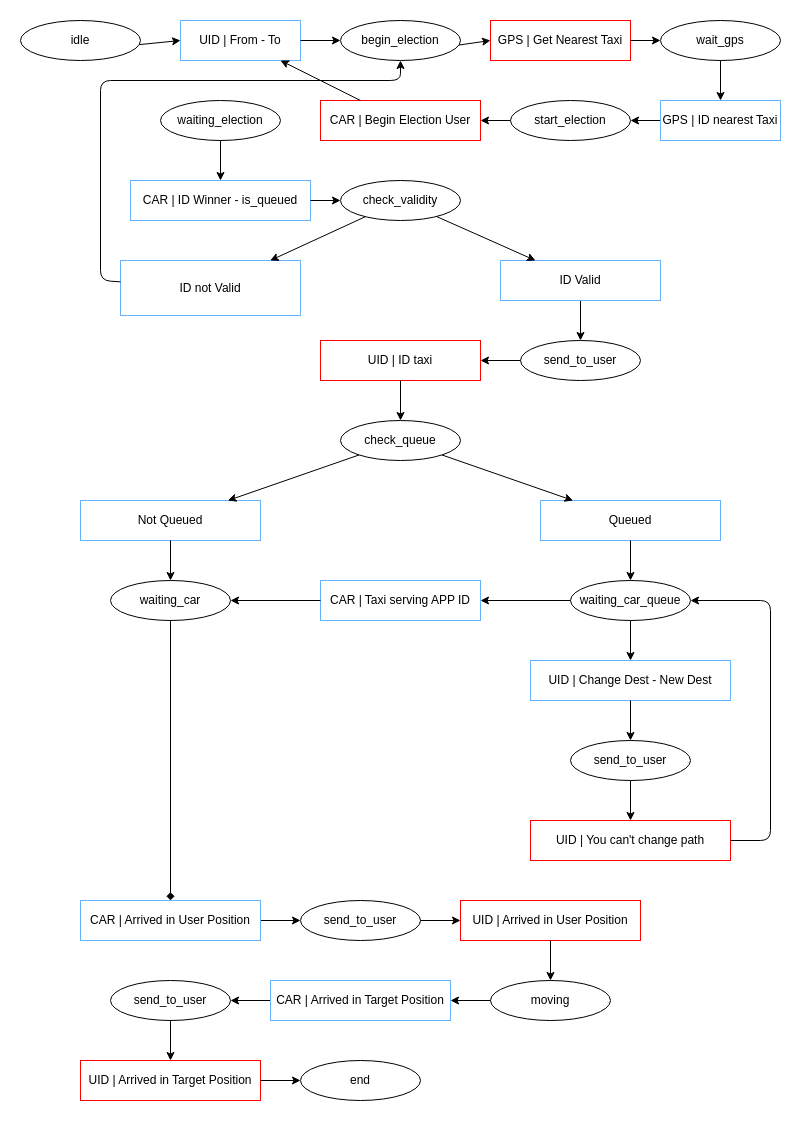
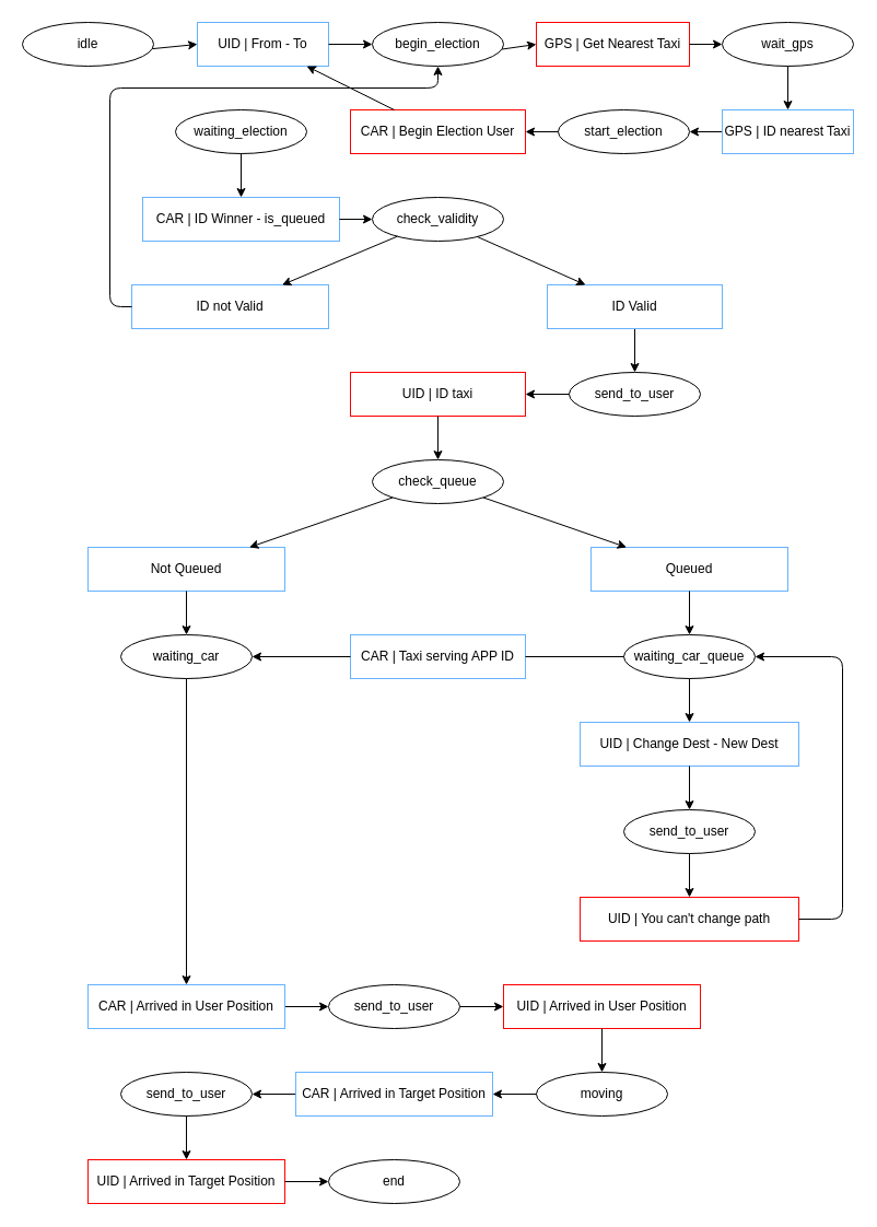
- <mxCell id="20" value="ID not Valid" style="rounded=0;whiteSpace=wrap;html=1;strokeColor=#66B2FF;" parent="1" vertex="1"><mxGeometry x="120" y="260" width="180" height="55" as="geometry" /></mxCell>
+ <mxCell id="20" value="ID not Valid" style="rounded=0;whiteSpace=wrap;html=1;strokeColor=#66B2FF;" parent="1" vertex="1"><mxGeometry x="120" y="260" width="180" height="40" as="geometry" /></mxCell>
- <mxCell id="26" value="" style="endArrow=classic;html=1;" parent="1" source="6" target="7" edge="1"><mxGeometry width="50" height="50" relative="1" as="geometry"><mxPoint x="410" y="1320" as="sourcePoint" /><mxPoint x="460" y="1270" as="targetPoint" /></mxGeometry></mxCell>
+ <mxCell id="26" value="" style="endArrow=none;html=1;" parent="1" source="6" target="7" edge="1"><mxGeometry width="50" height="50" relative="1" as="geometry"><mxPoint x="410" y="1320" as="sourcePoint" /><mxPoint x="460" y="1270" as="targetPoint" /></mxGeometry></mxCell>
- <mxCell id="37" value="" style="endArrow=diamond;html=1;" parent="1" source="5" target="38" edge="1"><mxGeometry width="50" height="50" relative="1" as="geometry"><mxPoint x="420" y="1185" as="sourcePoint" /><mxPoint x="521" y="1635" as="targetPoint" /></mxGeometry></mxCell>
+ <mxCell id="37" value="" style="endArrow=classic;html=1;" parent="1" source="5" target="38" edge="1"><mxGeometry width="50" height="50" relative="1" as="geometry"><mxPoint x="420" y="1185" as="sourcePoint" /><mxPoint x="521" y="1635" as="targetPoint" /></mxGeometry></mxCell>
